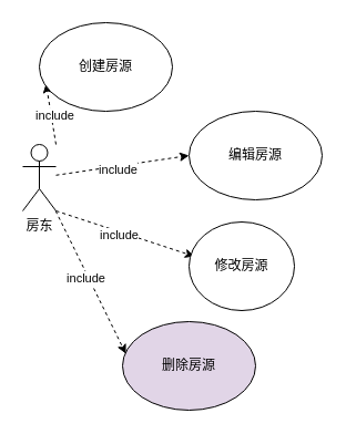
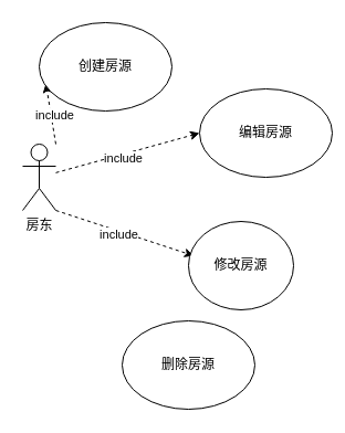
- <mxCell id="8" value="编辑房源" style="ellipse;whiteSpace=wrap;html=1;" vertex="1" parent="1"><mxGeometry x="170" y="100" width="120" height="80" as="geometry" /></mxCell>
+ <mxCell id="8" value="编辑房源" style="ellipse;whiteSpace=wrap;html=1;" vertex="1" parent="1"><mxGeometry x="180" y="80" width="120" height="80" as="geometry" /></mxCell>
- <mxCell id="11" value="" style="endArrow=classic;html=1;rounded=0;dashed=1;entryX=0.025;entryY=0.363;entryDx=0;entryDy=0;entryPerimeter=0;" edge="1" parent="1" source="2" target="14"><mxGeometry width="50" height="50" relative="1" as="geometry"><mxPoint x="50" y="300" as="sourcePoint" /><mxPoint x="110" y="320" as="targetPoint" /></mxGeometry></mxCell>
- <mxCell id="12" value="include" style="edgeLabel;html=1;align=center;verticalAlign=middle;resizable=0;points=[];" vertex="1" connectable="0" parent="11"><mxGeometry x="-0.08" y="-3" relative="1" as="geometry"><mxPoint as="offset" /></mxGeometry></mxCell>
- <mxCell id="14" value="删除房源" style="ellipse;whiteSpace=wrap;html=1;fillColor=#e1d5e7;" vertex="1" parent="1"><mxGeometry x="110" y="290" width="120" height="80" as="geometry" /></mxCell>
+ <mxCell id="14" value="删除房源" style="ellipse;whiteSpace=wrap;html=1;" vertex="1" parent="1"><mxGeometry x="110" y="290" width="120" height="80" as="geometry" /></mxCell>
